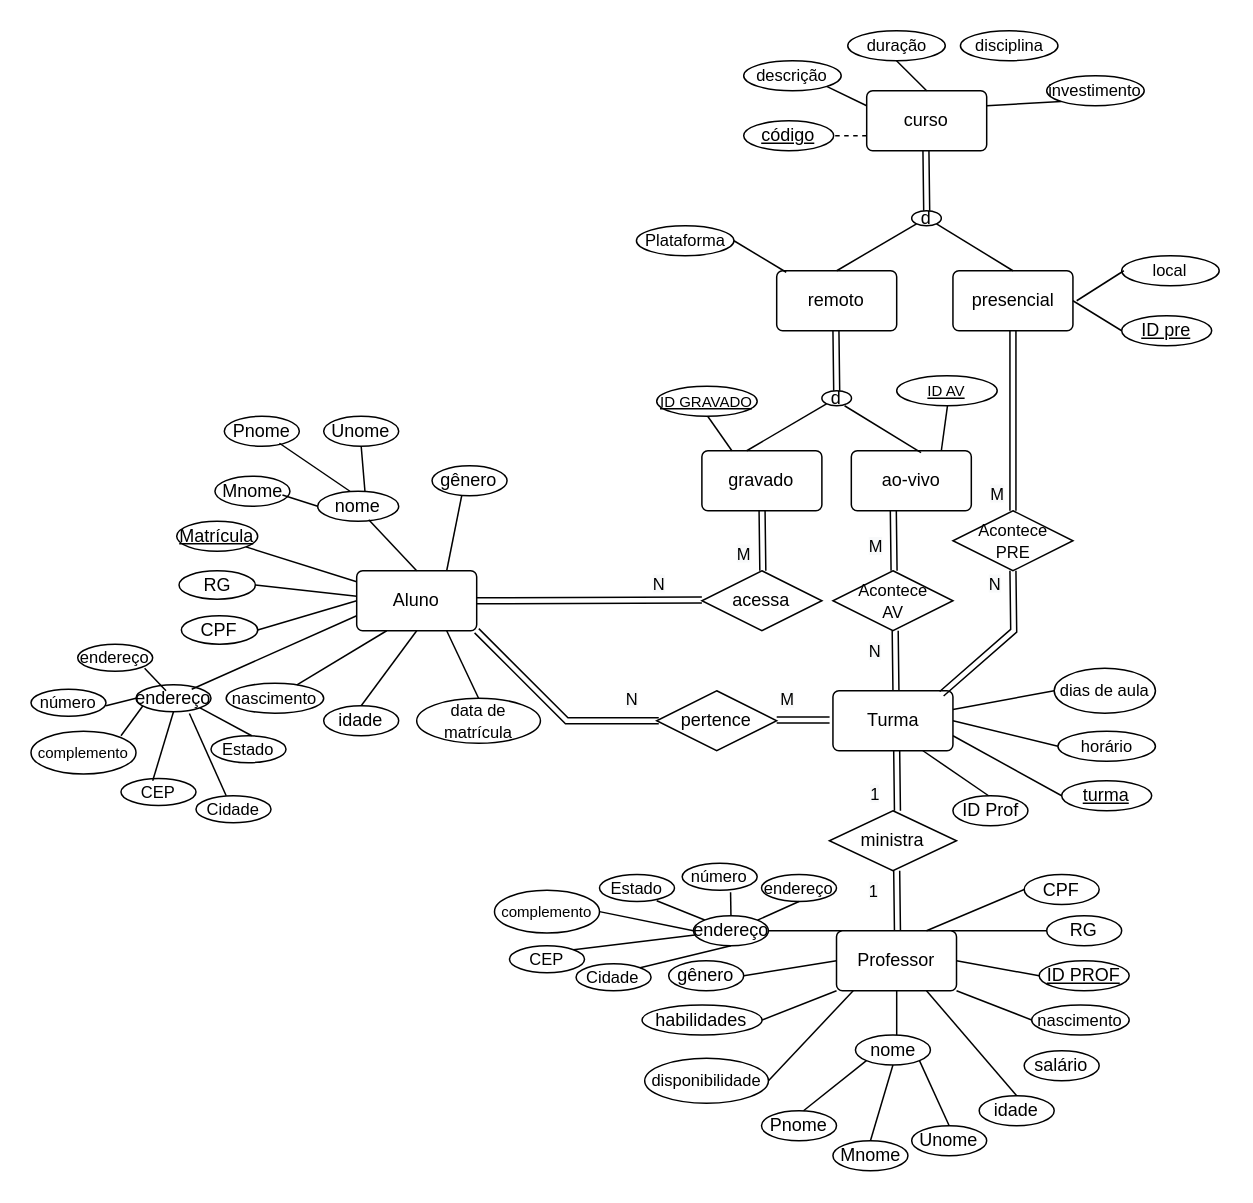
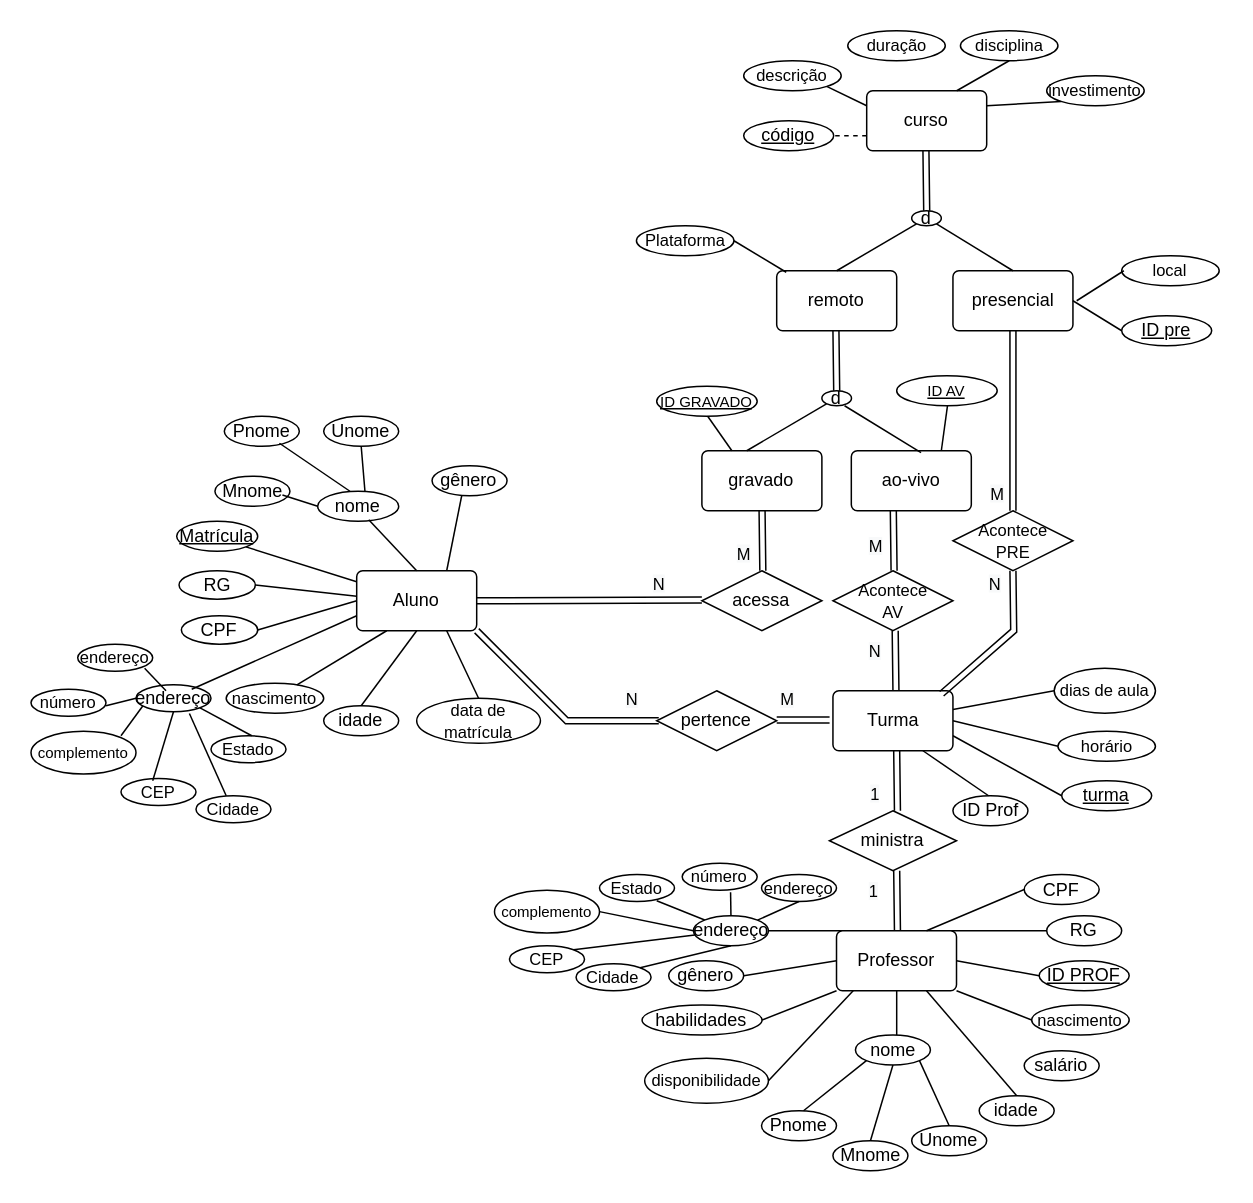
- <mxCell id="39" value="" style="endArrow=none;html=1;rounded=0;entryX=0.5;entryY=0;entryDx=0;entryDy=0;exitX=0.5;exitY=1;exitDx=0;exitDy=0;" parent="1" source="14" target="2" edge="1"><mxGeometry relative="1" as="geometry"><mxPoint x="742.13" y="90" as="sourcePoint" /><mxPoint x="657.13" y="70" as="targetPoint" /></mxGeometry></mxCell>
+ <mxCell id="40" value="" style="endArrow=none;html=1;rounded=0;entryX=0.75;entryY=0;entryDx=0;entryDy=0;exitX=0.5;exitY=1;exitDx=0;exitDy=0;" parent="1" source="15" target="2" edge="1"><mxGeometry relative="1" as="geometry"><mxPoint x="717.13" y="40" as="sourcePoint" /><mxPoint x="637.13" y="50" as="targetPoint" /></mxGeometry></mxCell>
